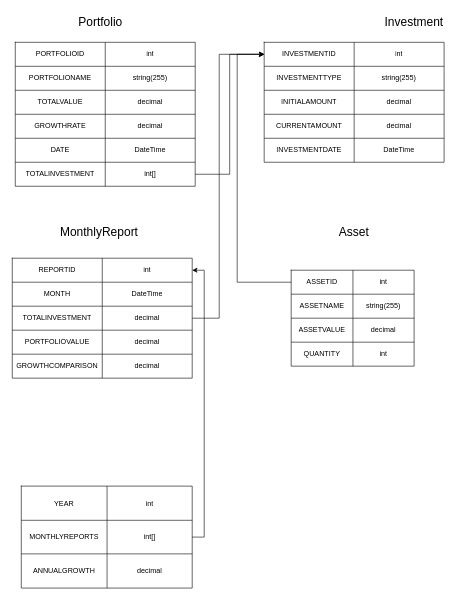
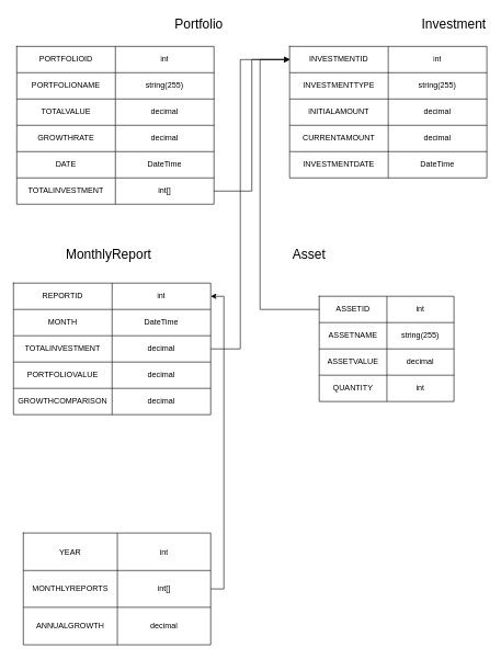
- <mxCell id="2" value="&lt;font style=&quot;font-size: 20px;&quot;&gt;Portfolio&amp;nbsp;&lt;/font&gt;" style="text;html=1;align=center;verticalAlign=middle;whiteSpace=wrap;rounded=0;fontSize=14;" vertex="1" parent="1"><mxGeometry x="130" y="20" width="80" height="30" as="geometry" /></mxCell>
+ <mxCell id="2" value="&lt;font style=&quot;font-size: 20px;&quot;&gt;Portfolio&amp;nbsp;&lt;/font&gt;" style="text;html=1;align=center;verticalAlign=middle;whiteSpace=wrap;rounded=0;fontSize=14;" vertex="1" parent="1"><mxGeometry x="265" y="20" width="80" height="30" as="geometry" /></mxCell>
- <mxCell id="5" value="&lt;font style=&quot;font-size: 20px;&quot;&gt;Asset&lt;/font&gt;" style="text;html=1;align=center;verticalAlign=middle;whiteSpace=wrap;rounded=0;" vertex="1" parent="1"><mxGeometry x="560" y="370" width="60" height="30" as="geometry" /></mxCell>
+ <mxCell id="5" value="&lt;font style=&quot;font-size: 20px;&quot;&gt;Asset&lt;/font&gt;" style="text;html=1;align=center;verticalAlign=middle;whiteSpace=wrap;rounded=0;" vertex="1" parent="1"><mxGeometry x="440" y="370" width="60" height="30" as="geometry" /></mxCell>
